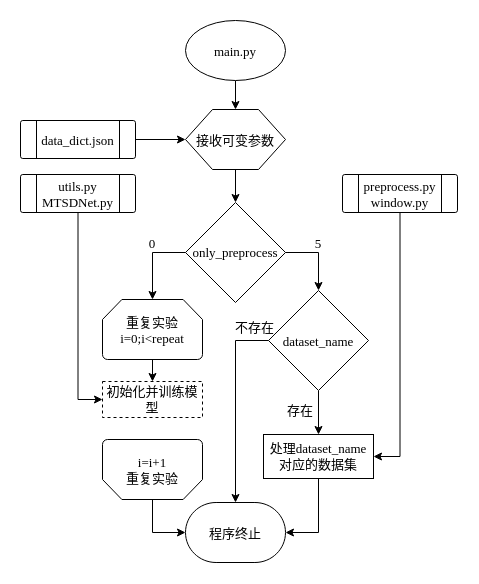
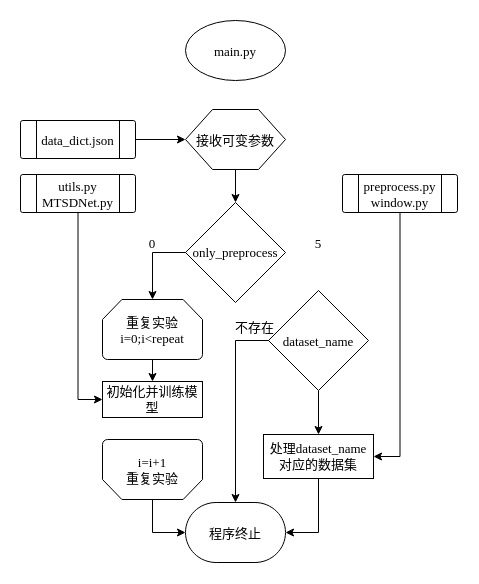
- <mxCell id="2" style="edgeStyle=orthogonalEdgeStyle;rounded=0;orthogonalLoop=1;jettySize=auto;exitX=0.5;exitY=1;exitDx=0;exitDy=0;exitPerimeter=0;entryX=0.5;entryY=0;entryDx=0;entryDy=0;fontFamily=Times New Roman;fontSize=13;strokeWidth=1;fontStyle=0" parent="1" source="3" target="9" edge="1"><mxGeometry relative="1" as="geometry" /></mxCell>
- <mxCell id="21" style="edgeStyle=orthogonalEdgeStyle;rounded=0;orthogonalLoop=1;jettySize=auto;exitX=1;exitY=0.5;exitDx=0;exitDy=0;exitPerimeter=0;entryX=0.5;entryY=0;entryDx=0;entryDy=0;entryPerimeter=0;fontFamily=Times New Roman;fontSize=13;strokeWidth=1;fontStyle=0" parent="1" source="4" target="13" edge="1"><mxGeometry relative="1" as="geometry" /></mxCell>
- <mxCell id="10" value="初始化并训练模型" style="rounded=0;absoluteArcSize=1;arcSize=14;strokeWidth=1;fontFamily=Times New Roman;fontSize=13;whiteSpace=wrap;fontStyle=0;dashed=1;" parent="1" vertex="1"><mxGeometry x="102" y="381" width="100" height="36" as="geometry" /></mxCell>
+ <mxCell id="10" value="初始化并训练模型" style="rounded=0;absoluteArcSize=1;arcSize=14;strokeWidth=1;fontFamily=Times New Roman;fontSize=13;whiteSpace=wrap;fontStyle=0" parent="1" vertex="1"><mxGeometry x="102" y="381" width="100" height="36" as="geometry" /></mxCell>
- <mxCell id="16" value="存在" style="text;align=center;verticalAlign=middle;resizable=0;points=[];autosize=1;strokeColor=none;fillColor=none;fontFamily=Times New Roman;fontSize=13;strokeWidth=1;fontStyle=0" parent="1" vertex="1"><mxGeometry x="278" y="395" width="44" height="28" as="geometry" /></mxCell>
